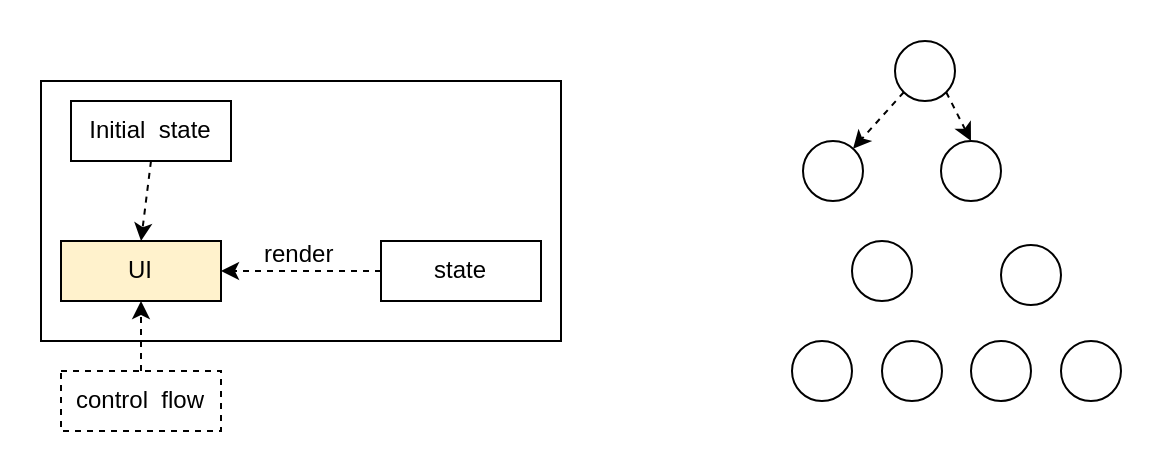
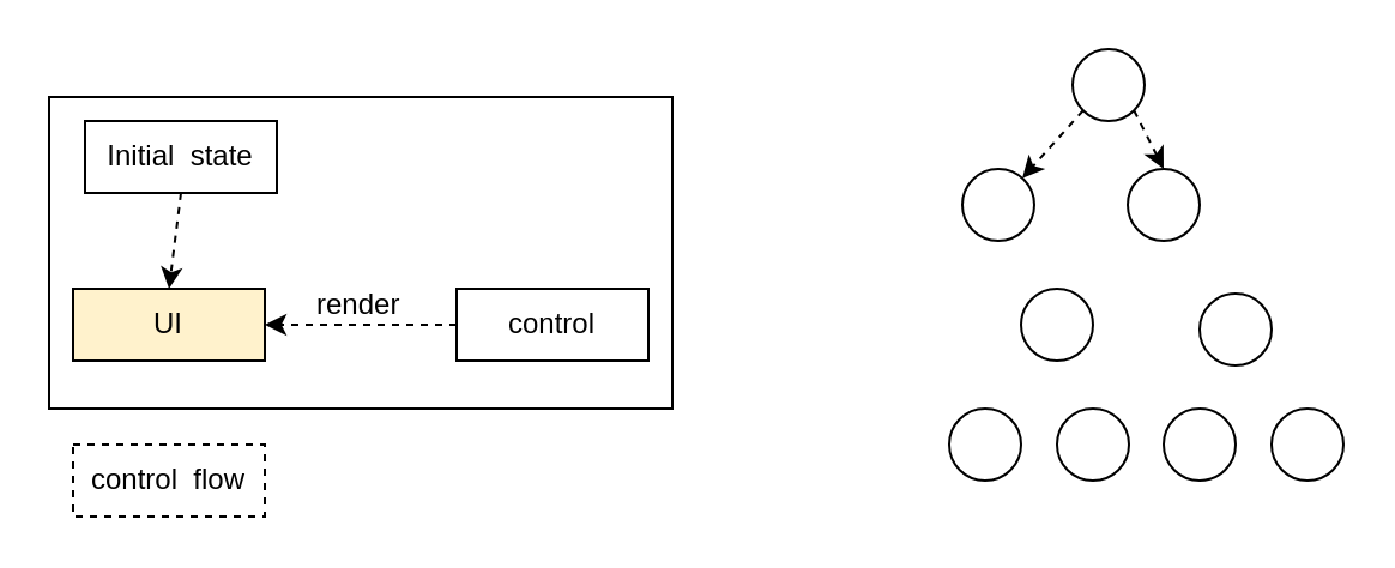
- <mxCell id="5" value="state" style="rounded=0;whiteSpace=wrap;html=1;" vertex="1" parent="1"><mxGeometry x="190" y="120" width="80" height="30" as="geometry" /></mxCell>
+ <mxCell id="5" value="control" style="rounded=0;whiteSpace=wrap;html=1;" vertex="1" parent="1"><mxGeometry x="190" y="120" width="80" height="30" as="geometry" /></mxCell>
- <mxCell id="9" value="" style="endArrow=classic;html=1;dashed=1;entryX=0.5;entryY=1;entryDx=0;entryDy=0;exitX=0.5;exitY=0;exitDx=0;exitDy=0;" edge="1" parent="1" source="6" target="4"><mxGeometry width="50" height="50" relative="1" as="geometry"><mxPoint x="30" y="290" as="sourcePoint" /><mxPoint x="80" y="240" as="targetPoint" /></mxGeometry></mxCell>
